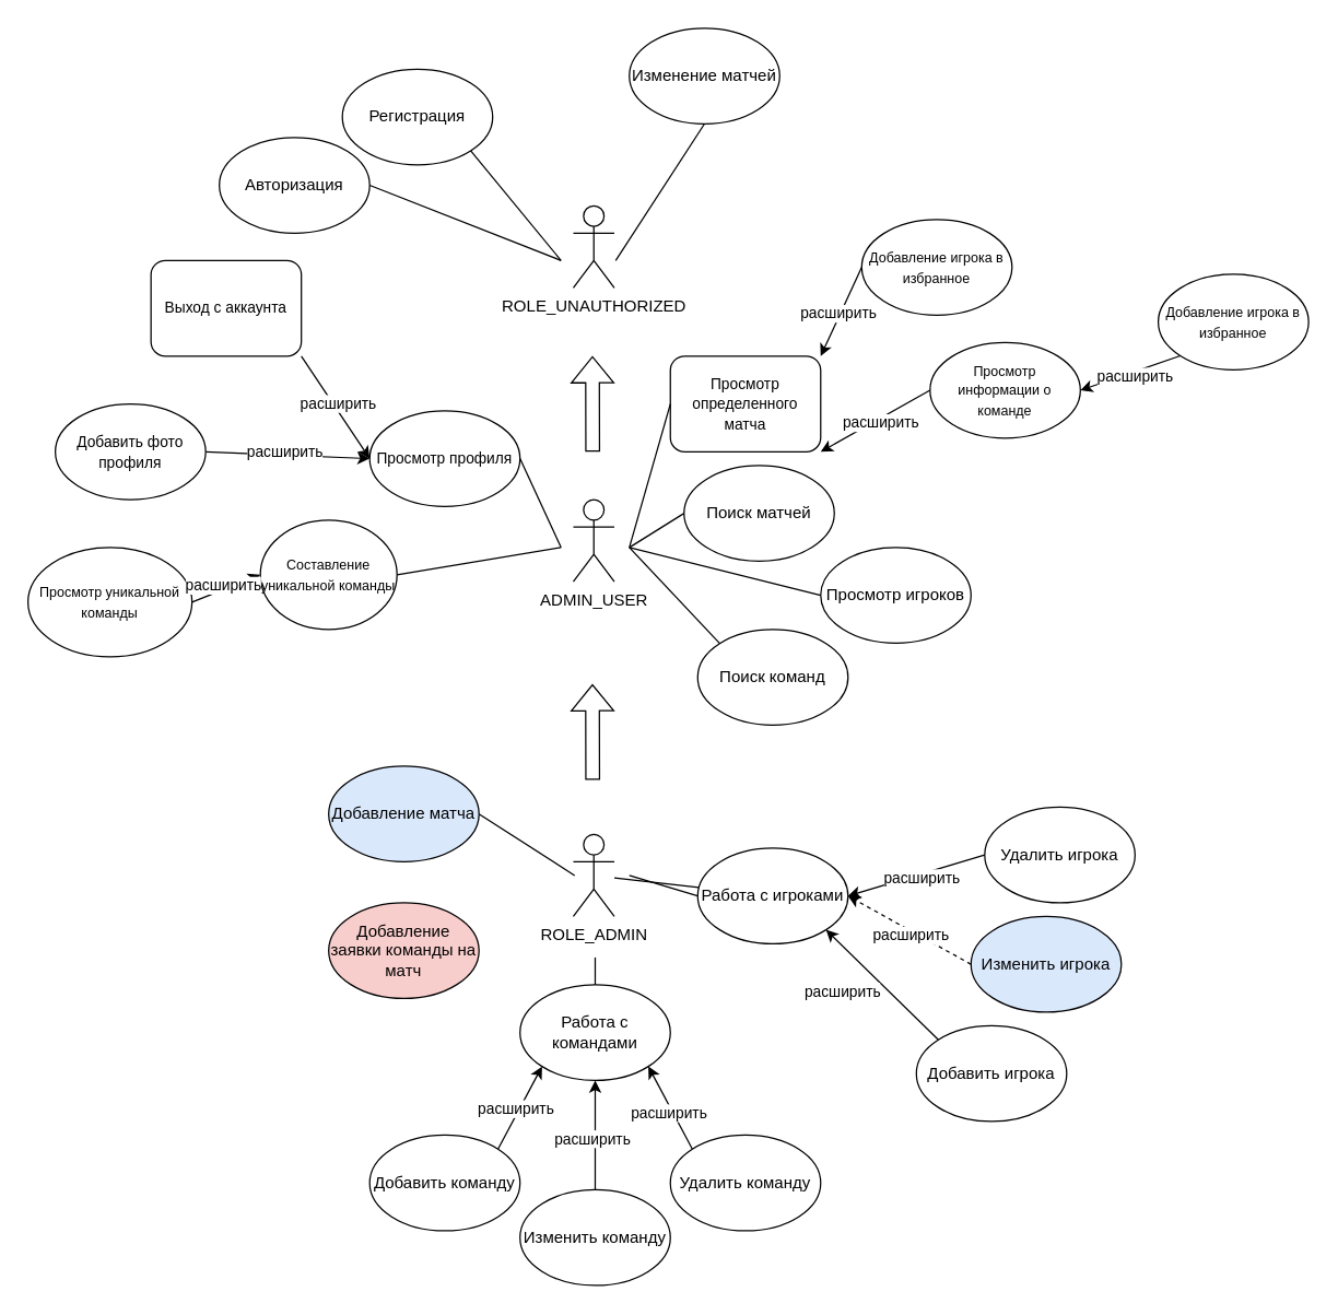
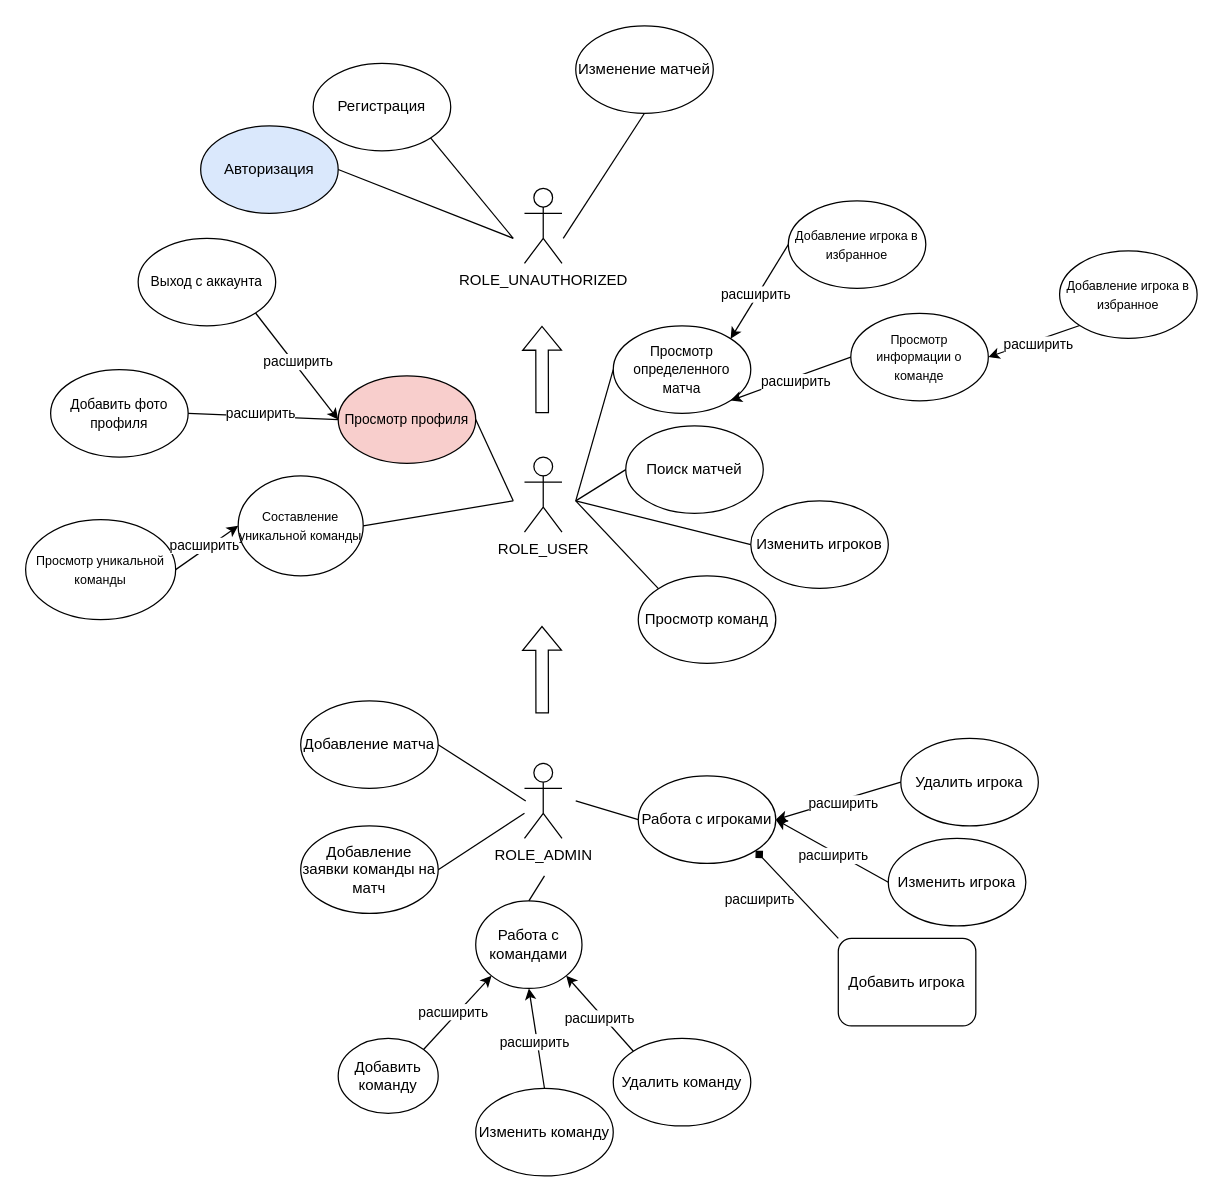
- <mxCell id="7" value="Авторизация" style="ellipse;whiteSpace=wrap;html=1;" vertex="1" parent="1"><mxGeometry x="160" y="100" width="110" height="70" as="geometry" /></mxCell>
+ <mxCell id="7" value="Авторизация" style="ellipse;whiteSpace=wrap;html=1;fillColor=#dae8fc;" vertex="1" parent="1"><mxGeometry x="160" y="100" width="110" height="70" as="geometry" /></mxCell>
- <mxCell id="28" value="&lt;font style=&quot;font-size: 11px;&quot;&gt;Выход с аккаунта&lt;/font&gt;" style="whiteSpace=wrap;html=1;rounded=1;" vertex="1" parent="1"><mxGeometry x="110" y="190" width="110" height="70" as="geometry" /></mxCell>
+ <mxCell id="28" value="&lt;font style=&quot;font-size: 11px;&quot;&gt;Выход с аккаунта&lt;/font&gt;" style="ellipse;whiteSpace=wrap;html=1;" vertex="1" parent="1"><mxGeometry x="110" y="190" width="110" height="70" as="geometry" /></mxCell>
- <mxCell id="13" value="&lt;font style=&quot;font-size: 11px;&quot;&gt;Просмотр определенного матча&lt;/font&gt;" style="whiteSpace=wrap;html=1;rounded=1;" vertex="1" parent="1"><mxGeometry x="490" y="260" width="110" height="70" as="geometry" /></mxCell>
+ <mxCell id="13" value="&lt;font style=&quot;font-size: 11px;&quot;&gt;Просмотр определенного матча&lt;/font&gt;" style="ellipse;whiteSpace=wrap;html=1;" vertex="1" parent="1"><mxGeometry x="490" y="260" width="110" height="70" as="geometry" /></mxCell>
- <mxCell id="31" value="" style="endArrow=classic;html=1;rounded=0;entryX=0;entryY=0.5;entryDx=0;entryDy=0;exitX=1;exitY=0.5;exitDx=0;exitDy=0;" edge="1" parent="1" source="26" target="27"><mxGeometry width="50" height="50" relative="1" as="geometry"><mxPoint x="180" y="330" as="sourcePoint" /><mxPoint x="280" y="385" as="targetPoint" /></mxGeometry></mxCell>
+ <mxCell id="31" value="" style="endArrow=none;html=1;rounded=0;entryX=0;entryY=0.5;entryDx=0;entryDy=0;exitX=1;exitY=0.5;exitDx=0;exitDy=0;" edge="1" parent="1" source="26" target="27"><mxGeometry width="50" height="50" relative="1" as="geometry"><mxPoint x="180" y="330" as="sourcePoint" /><mxPoint x="280" y="385" as="targetPoint" /></mxGeometry></mxCell>
- <mxCell id="27" value="&lt;font style=&quot;font-size: 11px;&quot;&gt;Просмотр профиля&lt;/font&gt;" style="ellipse;whiteSpace=wrap;html=1;" vertex="1" parent="1"><mxGeometry x="270" y="300" width="110" height="70" as="geometry" /></mxCell>
+ <mxCell id="27" value="&lt;font style=&quot;font-size: 11px;&quot;&gt;Просмотр профиля&lt;/font&gt;" style="ellipse;whiteSpace=wrap;html=1;fillColor=#f8cecc;" vertex="1" parent="1"><mxGeometry x="270" y="300" width="110" height="70" as="geometry" /></mxCell>
- <mxCell id="40" value="Просмотр игроков" style="ellipse;whiteSpace=wrap;html=1;" vertex="1" parent="1"><mxGeometry x="600" y="400" width="110" height="70" as="geometry" /></mxCell>
+ <mxCell id="40" value="Изменить игроков" style="ellipse;whiteSpace=wrap;html=1;" vertex="1" parent="1"><mxGeometry x="600" y="400" width="110" height="70" as="geometry" /></mxCell>
- <mxCell id="3" value="ADMIN_USER" style="shape=umlActor;verticalLabelPosition=bottom;verticalAlign=top;html=1;outlineConnect=0;" vertex="1" parent="1"><mxGeometry x="419" y="365" width="30" height="60" as="geometry" /></mxCell>
+ <mxCell id="3" value="ROLE_USER" style="shape=umlActor;verticalLabelPosition=bottom;verticalAlign=top;html=1;outlineConnect=0;" vertex="1" parent="1"><mxGeometry x="419" y="365" width="30" height="60" as="geometry" /></mxCell>
- <mxCell id="34" value="&lt;font style=&quot;font-size: 10px;&quot;&gt;Просмотр уникальной команды&lt;/font&gt;" style="ellipse;whiteSpace=wrap;html=1;" vertex="1" parent="1"><mxGeometry y="400" width="120" height="80" as="geometry" x="20" /></mxCell>
+ <mxCell id="34" value="&lt;font style=&quot;font-size: 10px;&quot;&gt;Просмотр уникальной команды&lt;/font&gt;" style="ellipse;whiteSpace=wrap;html=1;" vertex="1" parent="1"><mxGeometry x="20" y="415" width="120" height="80" as="geometry" /></mxCell>
- <mxCell id="41" value="Поиск команд" style="ellipse;whiteSpace=wrap;html=1;" vertex="1" parent="1"><mxGeometry x="510" y="460" width="110" height="70" as="geometry" /></mxCell>
+ <mxCell id="41" value="Просмотр команд" style="ellipse;whiteSpace=wrap;html=1;" vertex="1" parent="1"><mxGeometry x="510" y="460" width="110" height="70" as="geometry" /></mxCell>
- <mxCell id="65" value="Добавление матча" style="ellipse;whiteSpace=wrap;html=1;fillColor=#dae8fc;" vertex="1" parent="1"><mxGeometry x="240" y="560" width="110" height="70" as="geometry" /></mxCell>
+ <mxCell id="65" value="Добавление матча" style="ellipse;whiteSpace=wrap;html=1;" vertex="1" parent="1"><mxGeometry x="240" y="560" width="110" height="70" as="geometry" /></mxCell>
- <mxCell id="67" value="" style="endArrow=none;html=1;rounded=0;" edge="1" parent="1" source="4" target="43"><mxGeometry width="50" height="50" relative="1" as="geometry"><mxPoint x="520" y="665" as="sourcePoint" /><mxPoint x="470" y="650" as="targetPoint" /></mxGeometry></mxCell>
+ <mxCell id="67" value="" style="endArrow=none;html=1;rounded=0;entryX=1;entryY=0.5;entryDx=0;entryDy=0;" edge="1" parent="1" source="4" target="66"><mxGeometry width="50" height="50" relative="1" as="geometry"><mxPoint x="520" y="665" as="sourcePoint" /><mxPoint x="470" y="650" as="targetPoint" /></mxGeometry></mxCell>
- <mxCell id="51" value="" style="endArrow=classic;html=1;rounded=0;entryX=1;entryY=0.5;entryDx=0;entryDy=0;exitX=0;exitY=0.5;exitDx=0;exitDy=0;dashed=1;" edge="1" parent="1" source="46" target="43"><mxGeometry width="50" height="50" relative="1" as="geometry"><mxPoint x="690" y="295" as="sourcePoint" /><mxPoint x="594" y="330" as="targetPoint" /></mxGeometry></mxCell>
+ <mxCell id="51" value="" style="endArrow=classic;html=1;rounded=0;entryX=1;entryY=0.5;entryDx=0;entryDy=0;exitX=0;exitY=0.5;exitDx=0;exitDy=0;" edge="1" parent="1" source="46" target="43"><mxGeometry width="50" height="50" relative="1" as="geometry"><mxPoint x="690" y="295" as="sourcePoint" /><mxPoint x="594" y="330" as="targetPoint" /></mxGeometry></mxCell>
- <mxCell id="66" value="Добавление заявки команды на матч" style="ellipse;whiteSpace=wrap;html=1;fillColor=#f8cecc;" vertex="1" parent="1"><mxGeometry x="240" y="660" width="110" height="70" as="geometry" /></mxCell>
+ <mxCell id="66" value="Добавление заявки команды на матч" style="ellipse;whiteSpace=wrap;html=1;" vertex="1" parent="1"><mxGeometry x="240" y="660" width="110" height="70" as="geometry" /></mxCell>
- <mxCell id="46" value="Изменить игрока" style="ellipse;whiteSpace=wrap;html=1;fillColor=#dae8fc;" vertex="1" parent="1"><mxGeometry x="710" y="670" width="110" height="70" as="geometry" /></mxCell>
+ <mxCell id="46" value="Изменить игрока" style="ellipse;whiteSpace=wrap;html=1;" vertex="1" parent="1"><mxGeometry x="710" y="670" width="110" height="70" as="geometry" /></mxCell>
- <mxCell id="55" value="" style="endArrow=classic;html=1;rounded=0;entryX=1;entryY=1;entryDx=0;entryDy=0;exitX=0;exitY=0;exitDx=0;exitDy=0;" edge="1" parent="1" source="47" target="43"><mxGeometry width="50" height="50" relative="1" as="geometry"><mxPoint x="730" y="635" as="sourcePoint" /><mxPoint x="630" y="665" as="targetPoint" /></mxGeometry></mxCell>
+ <mxCell id="55" value="" style="endArrow=diamond;html=1;rounded=0;entryX=1;entryY=1;entryDx=0;entryDy=0;exitX=0;exitY=0;exitDx=0;exitDy=0;" edge="1" parent="1" source="47" target="43"><mxGeometry width="50" height="50" relative="1" as="geometry"><mxPoint x="730" y="635" as="sourcePoint" /><mxPoint x="630" y="665" as="targetPoint" /></mxGeometry></mxCell>
- <mxCell id="44" value="Работа с командами" style="ellipse;whiteSpace=wrap;html=1;" vertex="1" parent="1"><mxGeometry x="380" y="720" width="110" height="70" as="geometry" /></mxCell>
+ <mxCell id="44" value="Работа с командами" style="ellipse;whiteSpace=wrap;html=1;" vertex="1" parent="1"><mxGeometry x="380" y="720" width="85" height="70" as="geometry" /></mxCell>
- <mxCell id="47" value="Добавить игрока" style="ellipse;whiteSpace=wrap;html=1;" vertex="1" parent="1"><mxGeometry x="670" y="750" width="110" height="70" as="geometry" /></mxCell>
+ <mxCell id="47" value="Добавить игрока" style="whiteSpace=wrap;html=1;rounded=1;" vertex="1" parent="1"><mxGeometry x="670" y="750" width="110" height="70" as="geometry" /></mxCell>
- <mxCell id="50" value="Добавить команду" style="ellipse;whiteSpace=wrap;html=1;" vertex="1" parent="1"><mxGeometry x="270" y="830" width="110" height="70" as="geometry" /></mxCell>
+ <mxCell id="50" value="Добавить команду" style="ellipse;whiteSpace=wrap;html=1;" vertex="1" parent="1"><mxGeometry x="270" y="830" width="80" height="60" as="geometry" /></mxCell>
